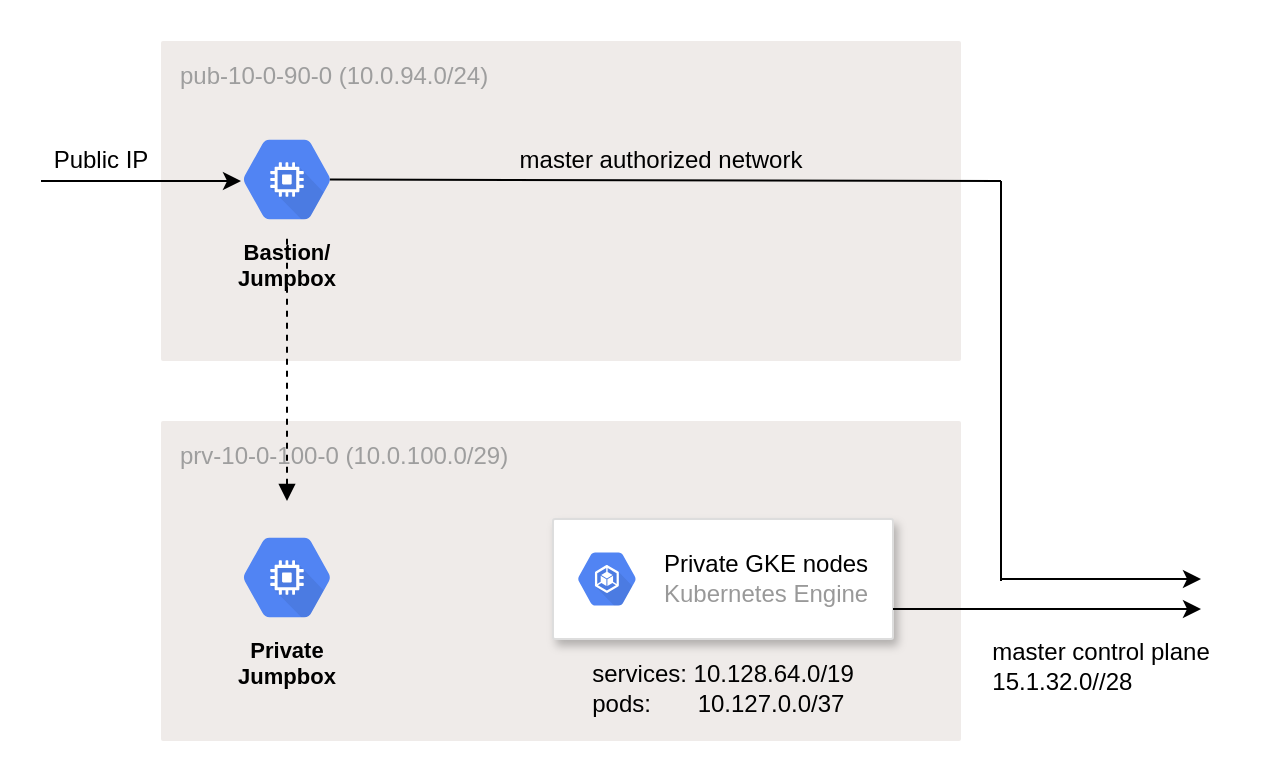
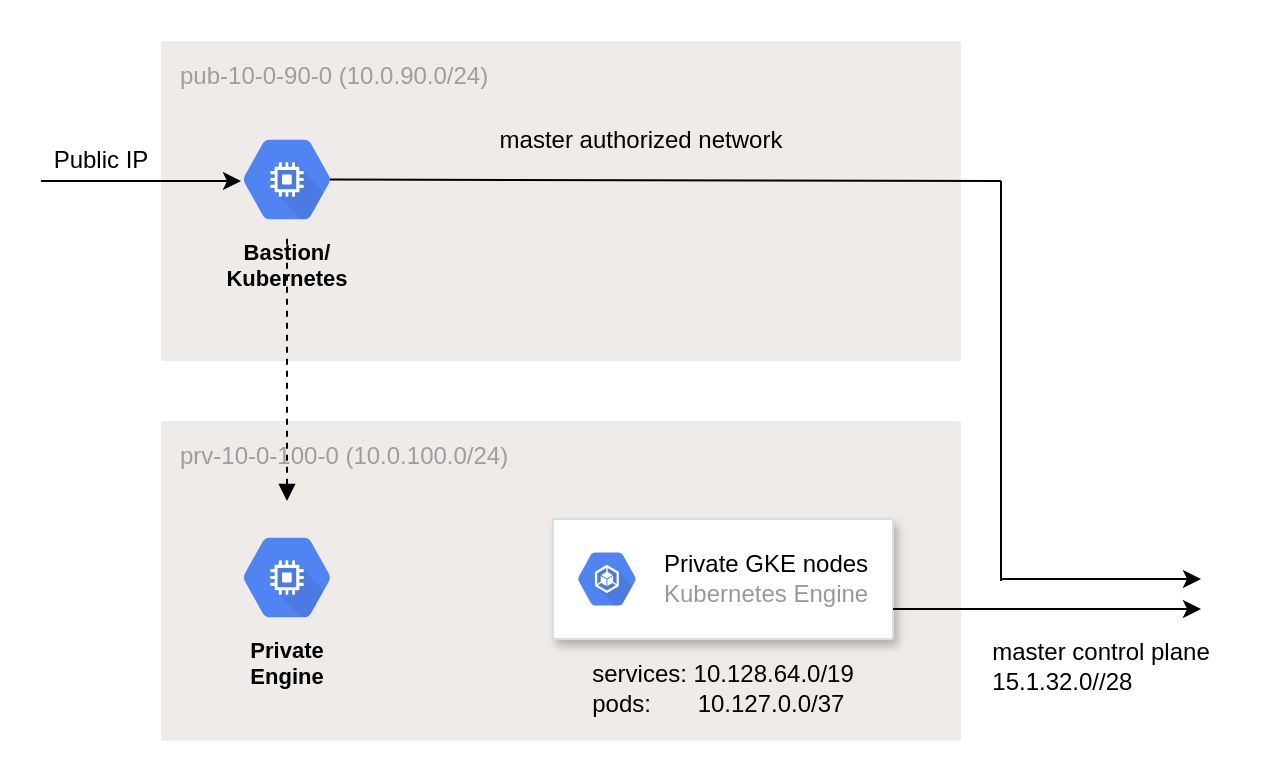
- <mxCell id="2" value="pub-10-0-90-0 (10.0.94.0/24)" style="sketch=0;points=[[0,0,0],[0.25,0,0],[0.5,0,0],[0.75,0,0],[1,0,0],[1,0.25,0],[1,0.5,0],[1,0.75,0],[1,1,0],[0.75,1,0],[0.5,1,0],[0.25,1,0],[0,1,0],[0,0.75,0],[0,0.5,0],[0,0.25,0]];rounded=1;absoluteArcSize=1;arcSize=2;html=1;strokeColor=none;gradientColor=none;shadow=0;dashed=0;fontSize=12;fontColor=#9E9E9E;align=left;verticalAlign=top;spacing=10;spacingTop=-4;fillColor=#EFEBE9;" vertex="1" parent="1"><mxGeometry x="80" y="20" width="400" height="160" as="geometry" /></mxCell>
+ <mxCell id="2" value="pub-10-0-90-0 (10.0.90.0/24)" style="sketch=0;points=[[0,0,0],[0.25,0,0],[0.5,0,0],[0.75,0,0],[1,0,0],[1,0.25,0],[1,0.5,0],[1,0.75,0],[1,1,0],[0.75,1,0],[0.5,1,0],[0.25,1,0],[0,1,0],[0,0.75,0],[0,0.5,0],[0,0.25,0]];rounded=1;absoluteArcSize=1;arcSize=2;html=1;strokeColor=none;gradientColor=none;shadow=0;dashed=0;fontSize=12;fontColor=#9E9E9E;align=left;verticalAlign=top;spacing=10;spacingTop=-4;fillColor=#EFEBE9;" vertex="1" parent="1"><mxGeometry x="80" y="20" width="400" height="160" as="geometry" /></mxCell>
- <mxCell id="16" value="master authorized network" style="text;html=1;resizable=0;autosize=1;align=center;verticalAlign=middle;points=[];fillColor=none;strokeColor=none;rounded=0;" vertex="1" parent="1"><mxGeometry x="250" y="70" width="160" height="20" as="geometry" /></mxCell>
+ <mxCell id="16" value="master authorized network" style="text;html=1;resizable=0;autosize=1;align=center;verticalAlign=middle;points=[];fillColor=none;strokeColor=none;rounded=0;" vertex="1" parent="1"><mxGeometry x="240" y="60" width="160" height="20" as="geometry" /></mxCell>
- <mxCell id="7" value="&lt;div&gt;Bastion/&lt;/div&gt;&lt;div&gt;Jumpbox&lt;br&gt;&lt;/div&gt;" style="sketch=0;html=1;fillColor=#5184F3;strokeColor=none;verticalAlign=top;labelPosition=center;verticalLabelPosition=bottom;align=center;spacingTop=-6;fontSize=11;fontStyle=1;shape=mxgraph.gcp2.hexIcon;prIcon=compute_engine" vertex="1" parent="1"><mxGeometry x="110" y="60" width="66" height="58.5" as="geometry" /></mxCell>
+ <mxCell id="7" value="&lt;div&gt;Bastion/&lt;/div&gt;&lt;div&gt;Kubernetes&lt;br&gt;&lt;/div&gt;" style="sketch=0;html=1;fillColor=#5184F3;strokeColor=none;verticalAlign=top;labelPosition=center;verticalLabelPosition=bottom;align=center;spacingTop=-6;fontSize=11;fontStyle=1;shape=mxgraph.gcp2.hexIcon;prIcon=compute_engine" vertex="1" parent="1"><mxGeometry x="110" y="60" width="66" height="58.5" as="geometry" /></mxCell>
- <mxCell id="3" value="&lt;div&gt;prv-10-0-100-0 (10.0.100.0/29)&lt;/div&gt;" style="sketch=0;points=[[0,0,0],[0.25,0,0],[0.5,0,0],[0.75,0,0],[1,0,0],[1,0.25,0],[1,0.5,0],[1,0.75,0],[1,1,0],[0.75,1,0],[0.5,1,0],[0.25,1,0],[0,1,0],[0,0.75,0],[0,0.5,0],[0,0.25,0]];rounded=1;absoluteArcSize=1;arcSize=2;html=1;strokeColor=none;gradientColor=none;shadow=0;dashed=0;fontSize=12;fontColor=#9E9E9E;align=left;verticalAlign=top;spacing=10;spacingTop=-4;fillColor=#EFEBE9;" vertex="1" parent="1"><mxGeometry x="80" y="210" width="400" height="160" as="geometry" /></mxCell>
+ <mxCell id="3" value="&lt;div&gt;prv-10-0-100-0 (10.0.100.0/24)&lt;/div&gt;" style="sketch=0;points=[[0,0,0],[0.25,0,0],[0.5,0,0],[0.75,0,0],[1,0,0],[1,0.25,0],[1,0.5,0],[1,0.75,0],[1,1,0],[0.75,1,0],[0.5,1,0],[0.25,1,0],[0,1,0],[0,0.75,0],[0,0.5,0],[0,0.25,0]];rounded=1;absoluteArcSize=1;arcSize=2;html=1;strokeColor=none;gradientColor=none;shadow=0;dashed=0;fontSize=12;fontColor=#9E9E9E;align=left;verticalAlign=top;spacing=10;spacingTop=-4;fillColor=#EFEBE9;" vertex="1" parent="1"><mxGeometry x="80" y="210" width="400" height="160" as="geometry" /></mxCell>
- <mxCell id="6" value="&lt;div&gt;Private&lt;/div&gt;&lt;div&gt;Jumpbox&lt;br&gt;&lt;/div&gt;" style="sketch=0;html=1;fillColor=#5184F3;strokeColor=none;verticalAlign=top;labelPosition=center;verticalLabelPosition=bottom;align=center;spacingTop=-6;fontSize=11;fontStyle=1;shape=mxgraph.gcp2.hexIcon;prIcon=compute_engine" vertex="1" parent="1"><mxGeometry x="110" y="259" width="66" height="58.5" as="geometry" /></mxCell>
+ <mxCell id="6" value="&lt;div&gt;Private&lt;/div&gt;&lt;div&gt;Engine&lt;br&gt;&lt;/div&gt;" style="sketch=0;html=1;fillColor=#5184F3;strokeColor=none;verticalAlign=top;labelPosition=center;verticalLabelPosition=bottom;align=center;spacingTop=-6;fontSize=11;fontStyle=1;shape=mxgraph.gcp2.hexIcon;prIcon=compute_engine" vertex="1" parent="1"><mxGeometry x="110" y="259" width="66" height="58.5" as="geometry" /></mxCell>
